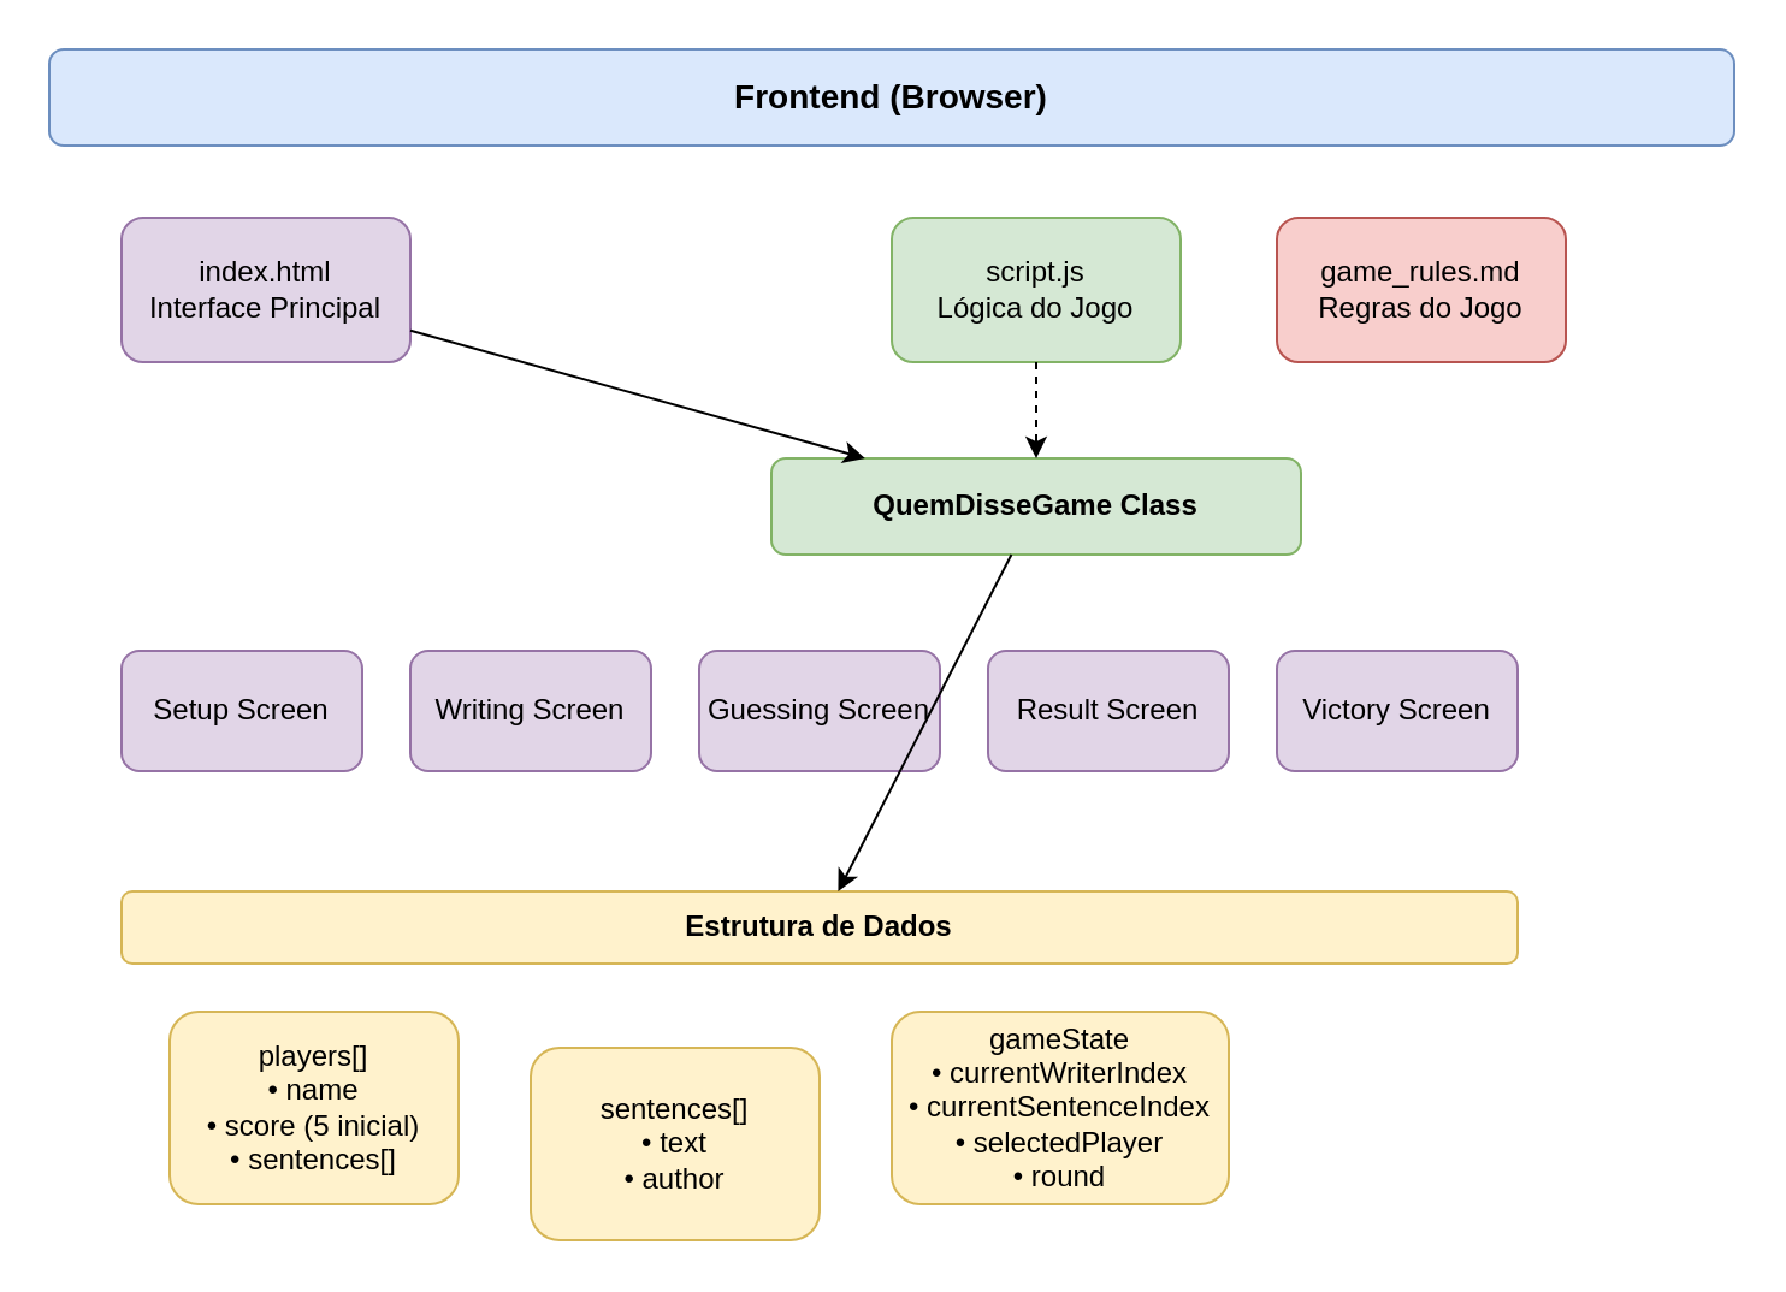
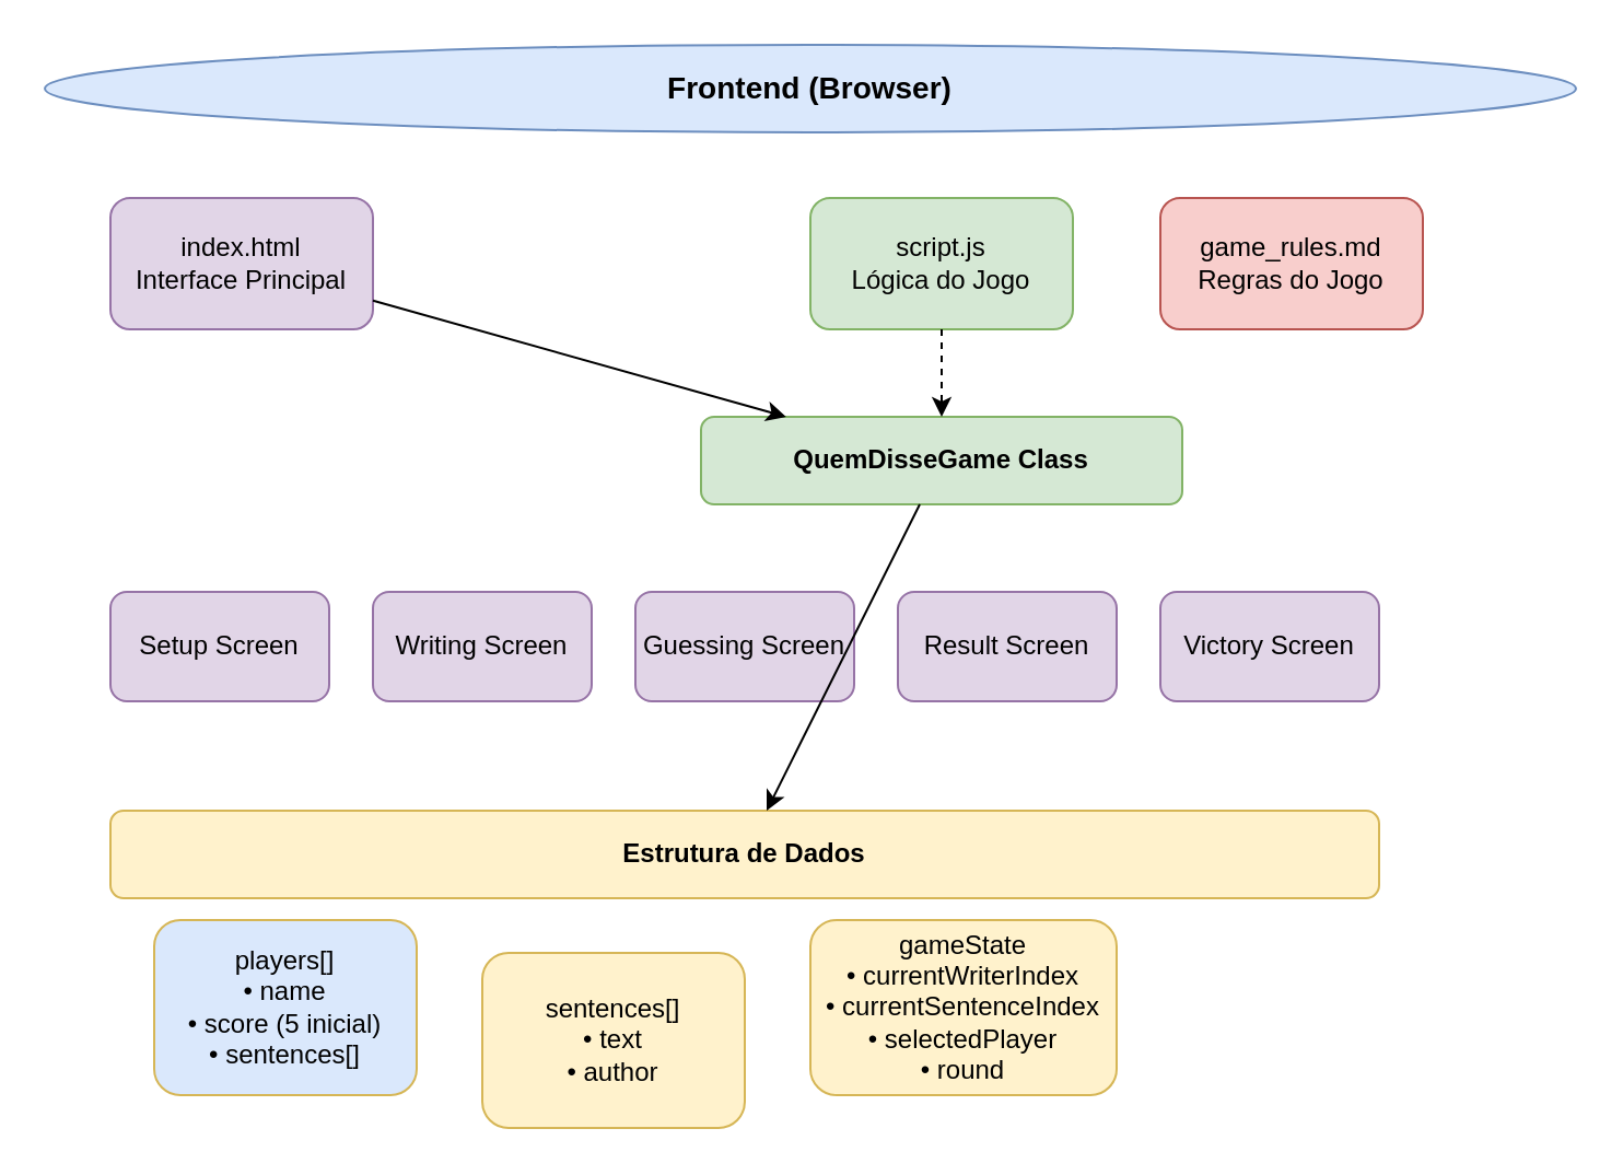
- <mxCell id="2" value="Frontend (Browser)" style="rounded=1;whiteSpace=wrap;html=1;fillColor=#dae8fc;strokeColor=#6c8ebf;fontSize=14;fontStyle=1" vertex="1" parent="1"><mxGeometry x="20" y="20" width="700" height="40" as="geometry" /></mxCell>
+ <mxCell id="2" value="Frontend (Browser)" style="ellipse;whiteSpace=wrap;html=1;fillColor=#dae8fc;strokeColor=#6c8ebf;fontSize=14;fontStyle=1;" vertex="1" parent="1"><mxGeometry x="20" y="20" width="700" height="40" as="geometry" /></mxCell>
- <mxCell id="12" value="Estrutura de Dados" style="rounded=1;whiteSpace=wrap;html=1;fillColor=#fff2cc;strokeColor=#d6b656;fontSize=12;fontStyle=1" vertex="1" parent="1"><mxGeometry x="50" y="370" width="580" height="30" as="geometry" /></mxCell>
+ <mxCell id="12" value="Estrutura de Dados" style="rounded=1;whiteSpace=wrap;html=1;fillColor=#fff2cc;strokeColor=#d6b656;fontSize=12;fontStyle=1" vertex="1" parent="1"><mxGeometry x="50" y="370" width="580" height="40" as="geometry" /></mxCell>
- <mxCell id="13" value="players[]&#10;• name&#10;• score (5 inicial)&#10;• sentences[]" style="rounded=1;whiteSpace=wrap;html=1;fillColor=#fff2cc;strokeColor=#d6b656;" vertex="1" parent="1"><mxGeometry x="70" y="420" width="120" height="80" as="geometry" /></mxCell>
+ <mxCell id="13" value="players[]&#10;• name&#10;• score (5 inicial)&#10;• sentences[]" style="rounded=1;whiteSpace=wrap;html=1;fillColor=#dae8fc;strokeColor=#d6b656;" vertex="1" parent="1"><mxGeometry x="70" y="420" width="120" height="80" as="geometry" /></mxCell>
